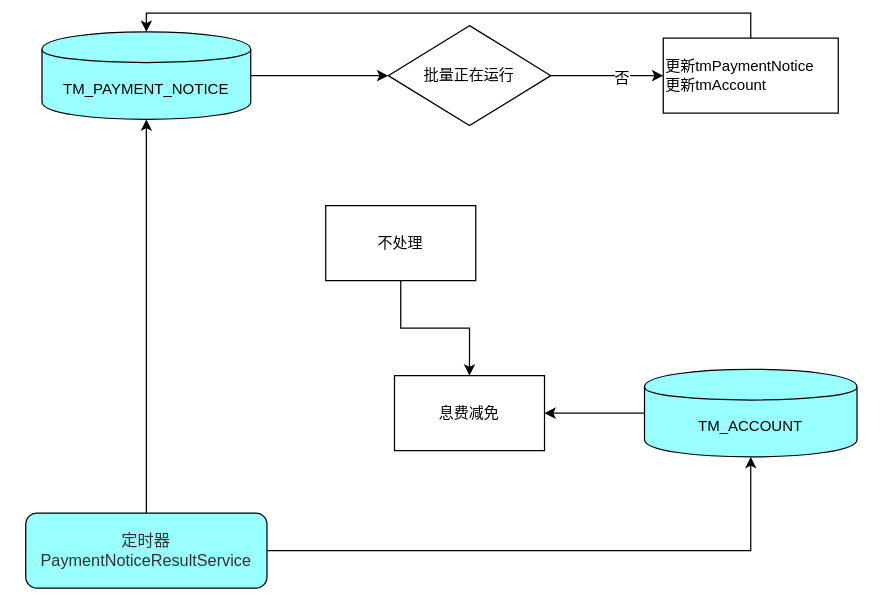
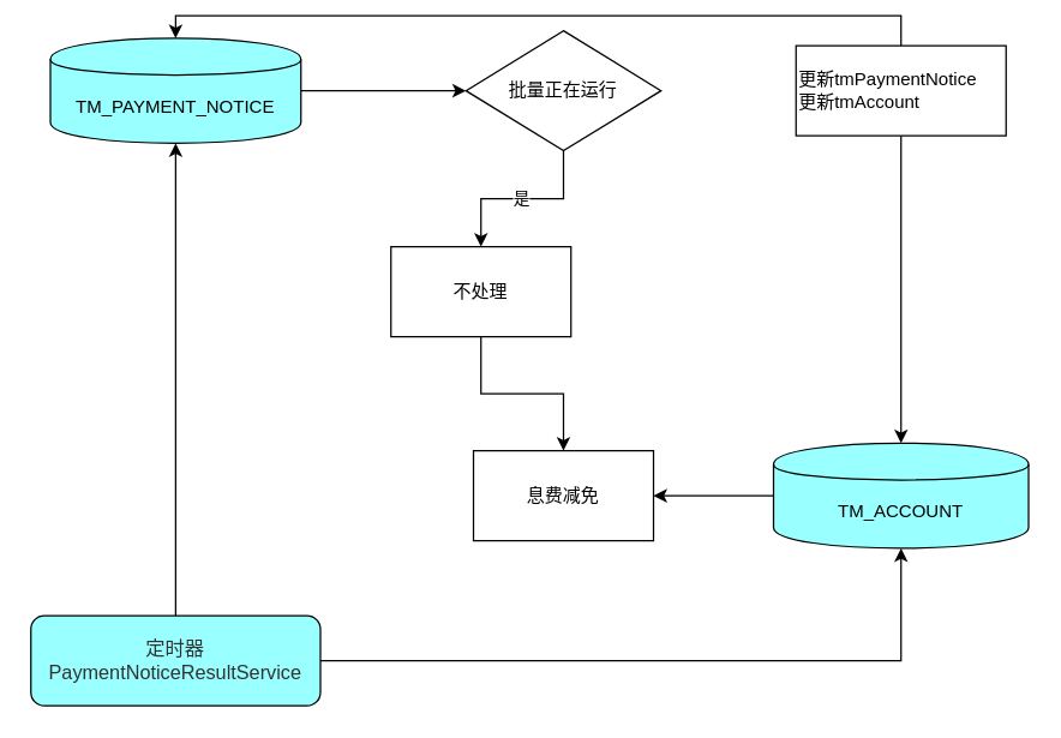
- <mxCell id="4" style="edgeStyle=orthogonalEdgeStyle;rounded=0;orthogonalLoop=1;jettySize=auto;html=1;exitX=1;exitY=0.5;exitDx=0;exitDy=0;" edge="1" parent="1" source="7" target="10"><mxGeometry relative="1" as="geometry" /></mxCell>
- <mxCell id="5" value="否" style="text;html=1;resizable=0;points=[];align=center;verticalAlign=middle;labelBackgroundColor=#ffffff;" vertex="1" connectable="0" parent="4"><mxGeometry x="0.244" y="-1" relative="1" as="geometry"><mxPoint as="offset" /></mxGeometry></mxCell>
+ <mxCell id="6" value="是" style="edgeStyle=orthogonalEdgeStyle;rounded=0;orthogonalLoop=1;jettySize=auto;html=1;exitX=0.5;exitY=1;exitDx=0;exitDy=0;entryX=0.5;entryY=0;entryDx=0;entryDy=0;" edge="1" parent="1" source="7" target="12"><mxGeometry relative="1" as="geometry" /></mxCell>
+ <mxCell id="9" style="edgeStyle=orthogonalEdgeStyle;rounded=0;orthogonalLoop=1;jettySize=auto;html=1;exitX=0.5;exitY=1;exitDx=0;exitDy=0;entryX=0.5;entryY=0;entryDx=0;entryDy=0;" edge="1" parent="1" source="10" target="15"><mxGeometry relative="1" as="geometry"><mxPoint x="600" y="200" as="targetPoint" /></mxGeometry></mxCell>
